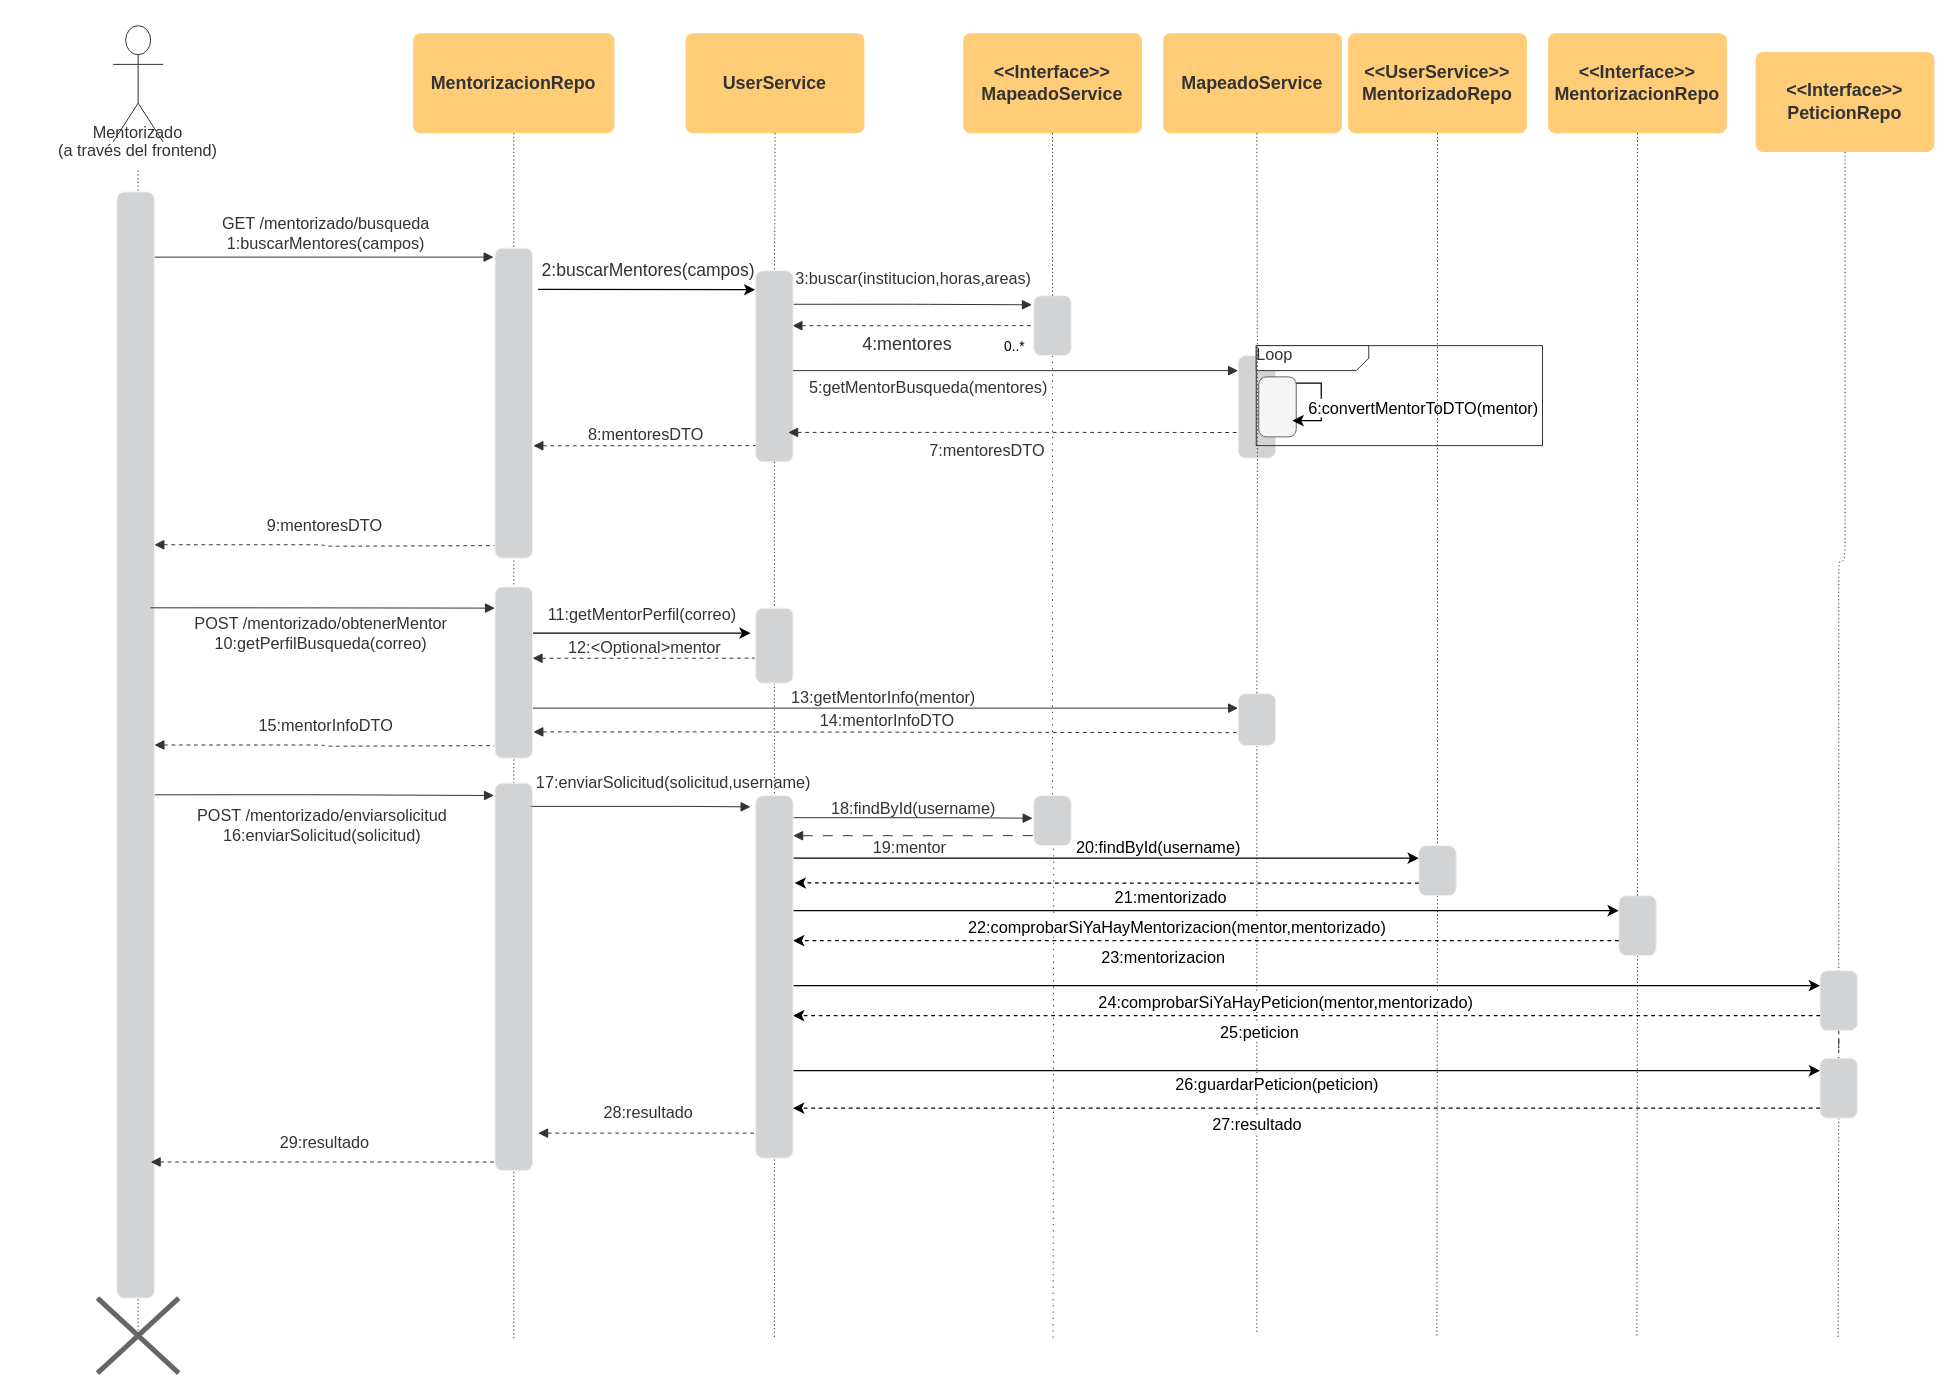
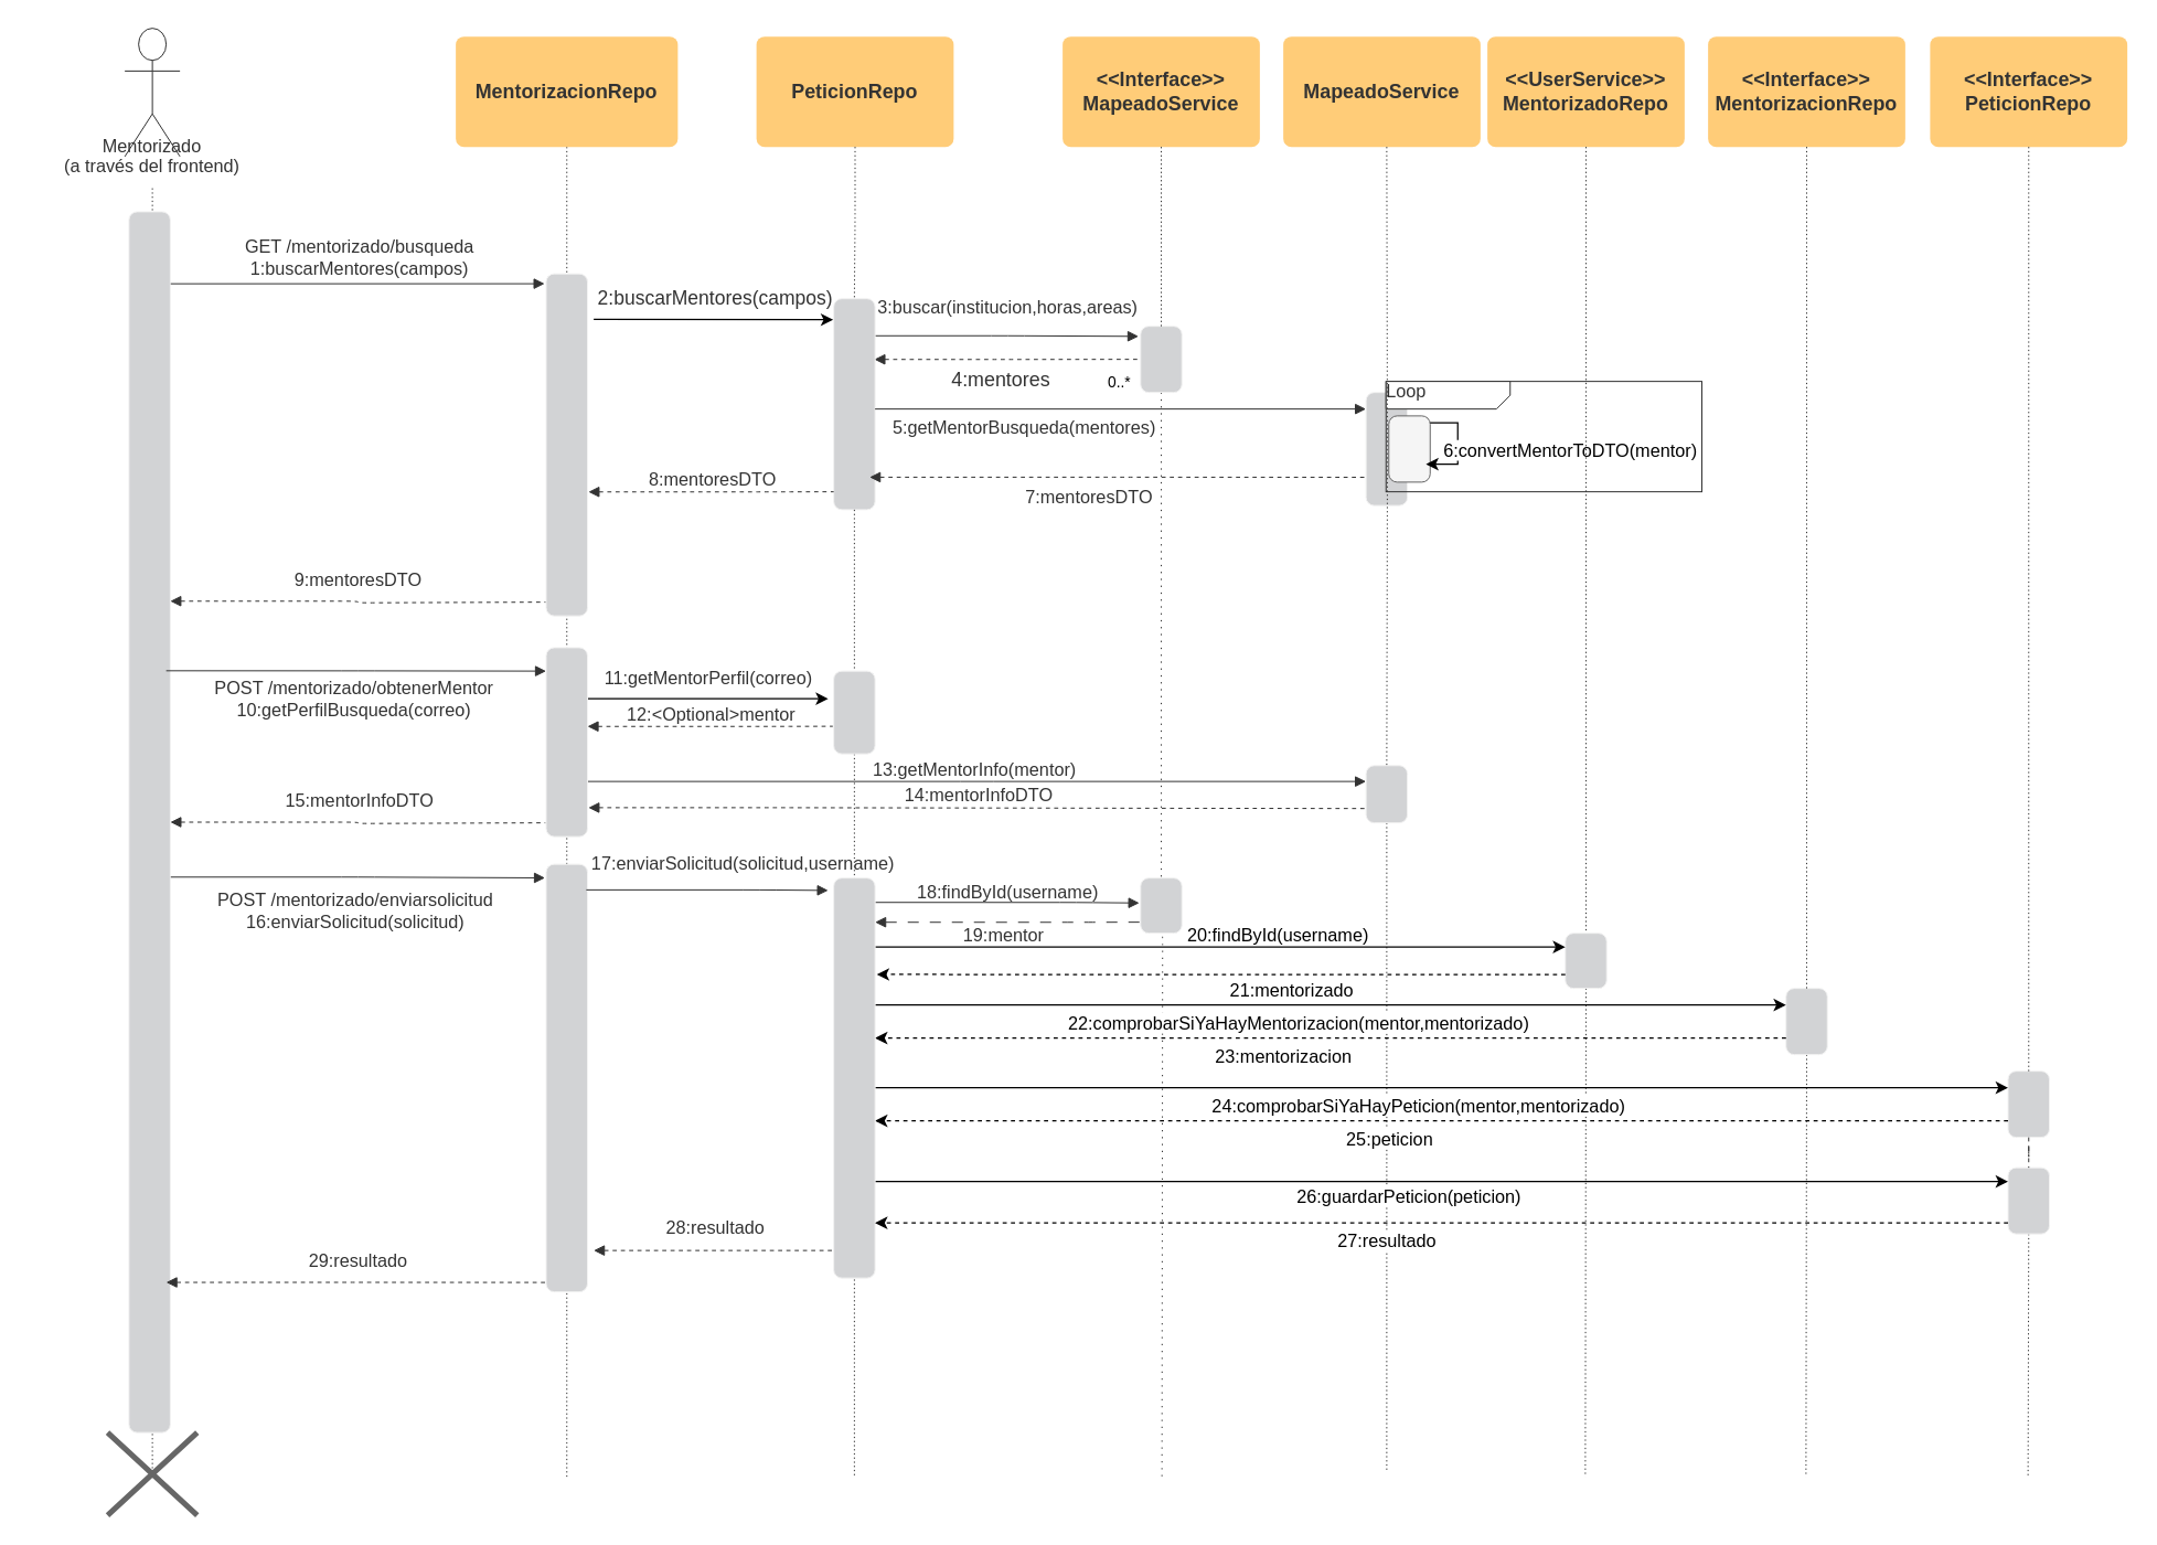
- <mxCell id="11" value="UserService" style="html=1;overflow=block;blockSpacing=1;whiteSpace=wrap;fontSize=14.3;fontColor=#333333;fontStyle=1;align=center;spacing=0;strokeOpacity=0;fillOpacity=100;rounded=1;absoluteArcSize=1;arcSize=12;fillColor=#ffcc78;strokeWidth=0.8;" vertex="1" parent="1"><mxGeometry x="548" y="26" width="143" height="80" as="geometry" /></mxCell>
+ <mxCell id="11" value="PeticionRepo" style="html=1;overflow=block;blockSpacing=1;whiteSpace=wrap;fontSize=14.3;fontColor=#333333;fontStyle=1;align=center;spacing=0;strokeOpacity=0;fillOpacity=100;rounded=1;absoluteArcSize=1;arcSize=12;fillColor=#ffcc78;strokeWidth=0.8;" vertex="1" parent="1"><mxGeometry x="548" y="26" width="143" height="80" as="geometry" /></mxCell>
- <mxCell id="28" value="&amp;lt;&amp;lt;Interface&amp;gt;&amp;gt;&lt;br&gt;PeticionRepo" style="html=1;overflow=block;blockSpacing=1;whiteSpace=wrap;fontSize=14.3;fontColor=#333333;fontStyle=1;align=center;spacing=0;strokeOpacity=0;fillOpacity=100;rounded=1;absoluteArcSize=1;arcSize=12;fillColor=#ffcc78;strokeWidth=0.8;" vertex="1" parent="1"><mxGeometry x="1404" y="41" width="143" height="80" as="geometry" /></mxCell>
+ <mxCell id="28" value="&amp;lt;&amp;lt;Interface&amp;gt;&amp;gt;&lt;br&gt;PeticionRepo" style="html=1;overflow=block;blockSpacing=1;whiteSpace=wrap;fontSize=14.3;fontColor=#333333;fontStyle=1;align=center;spacing=0;strokeOpacity=0;fillOpacity=100;rounded=1;absoluteArcSize=1;arcSize=12;fillColor=#ffcc78;strokeWidth=0.8;" vertex="1" parent="1"><mxGeometry x="1399" y="26" width="143" height="80" as="geometry" /></mxCell>
